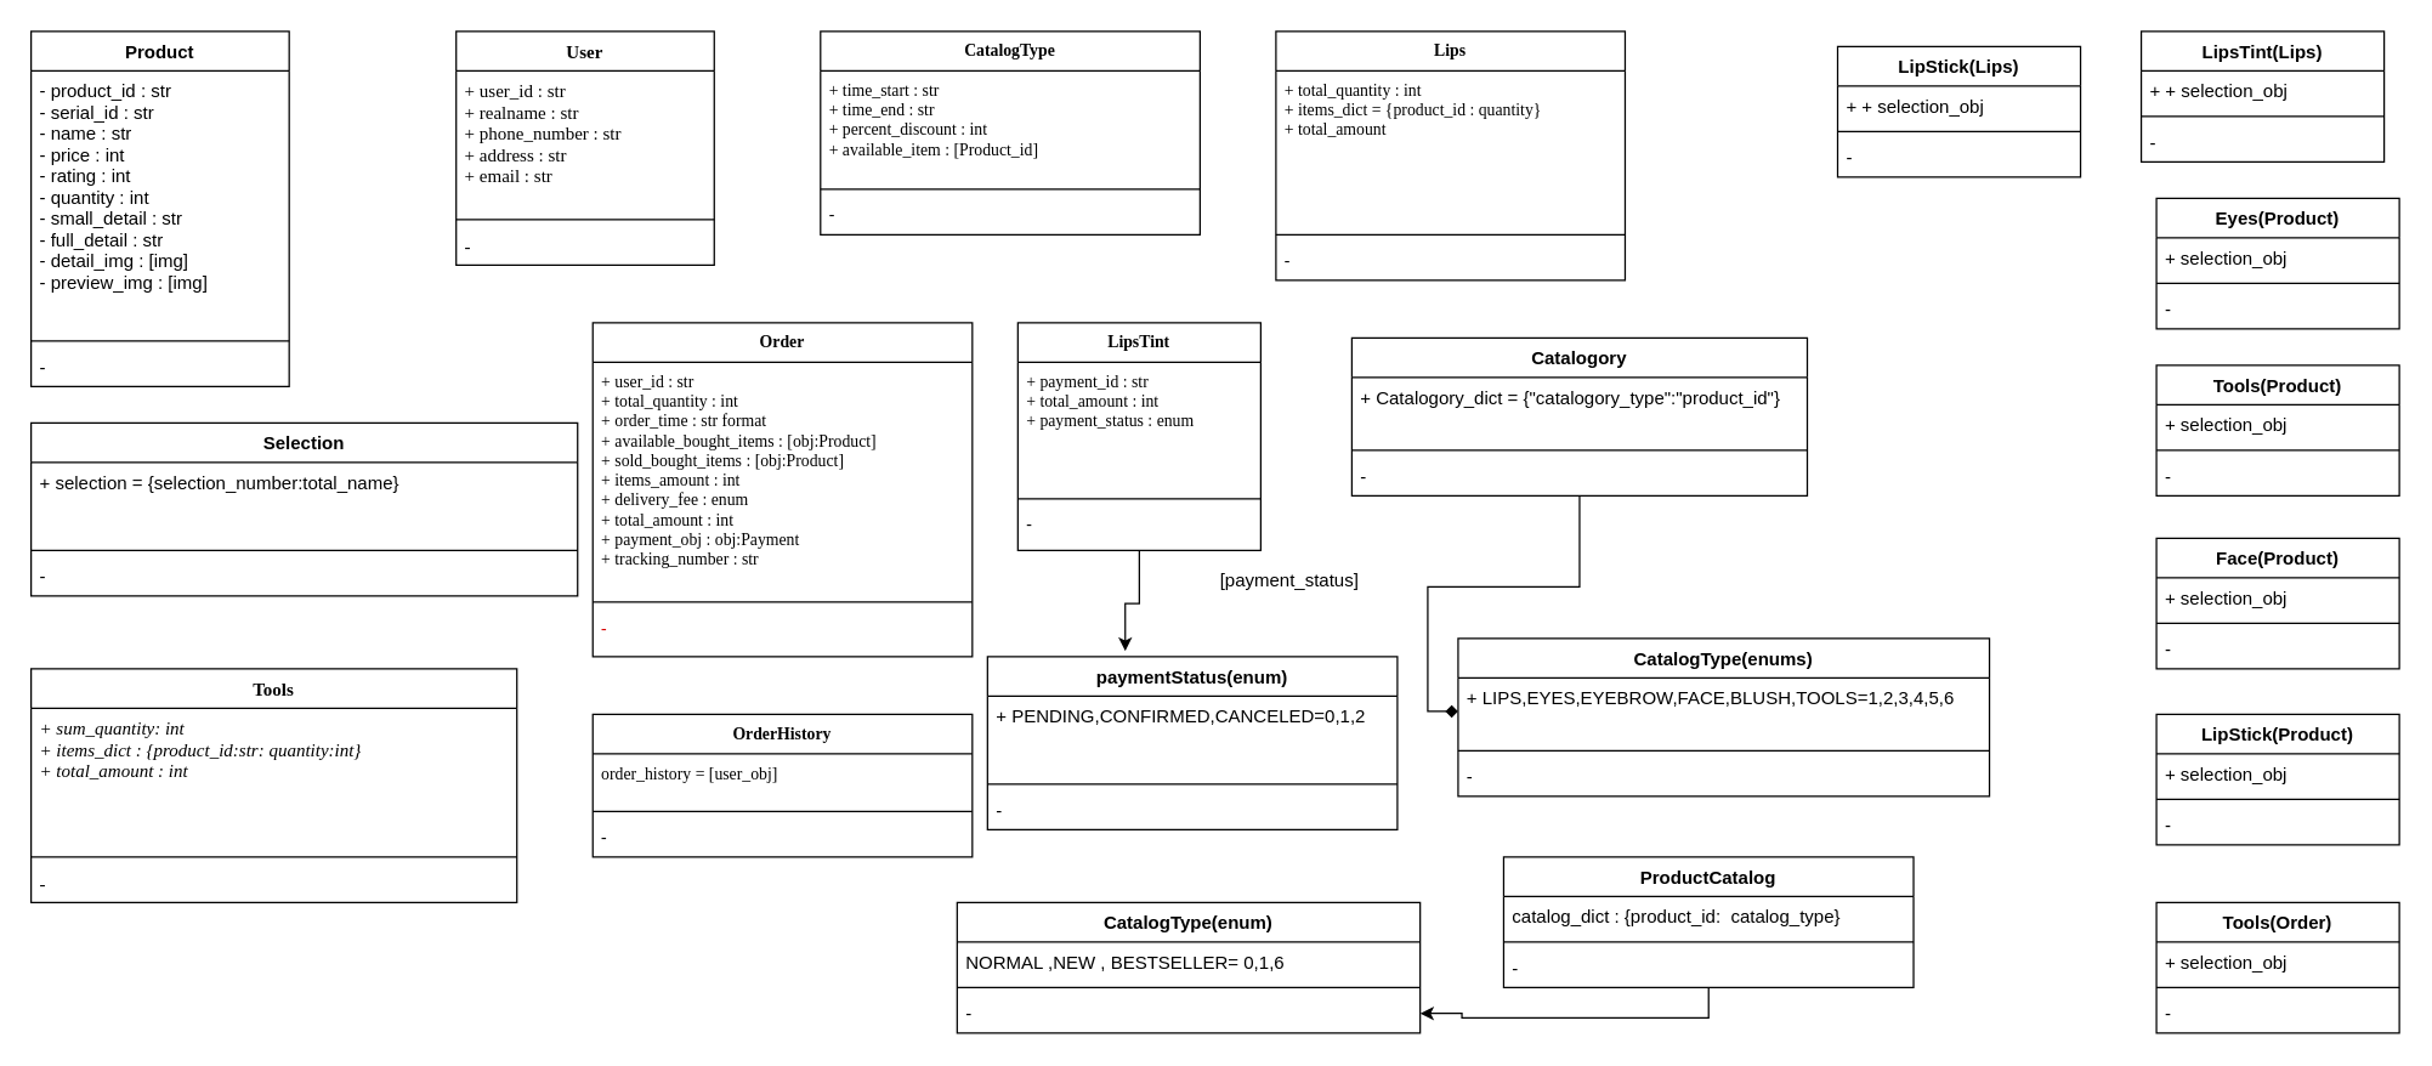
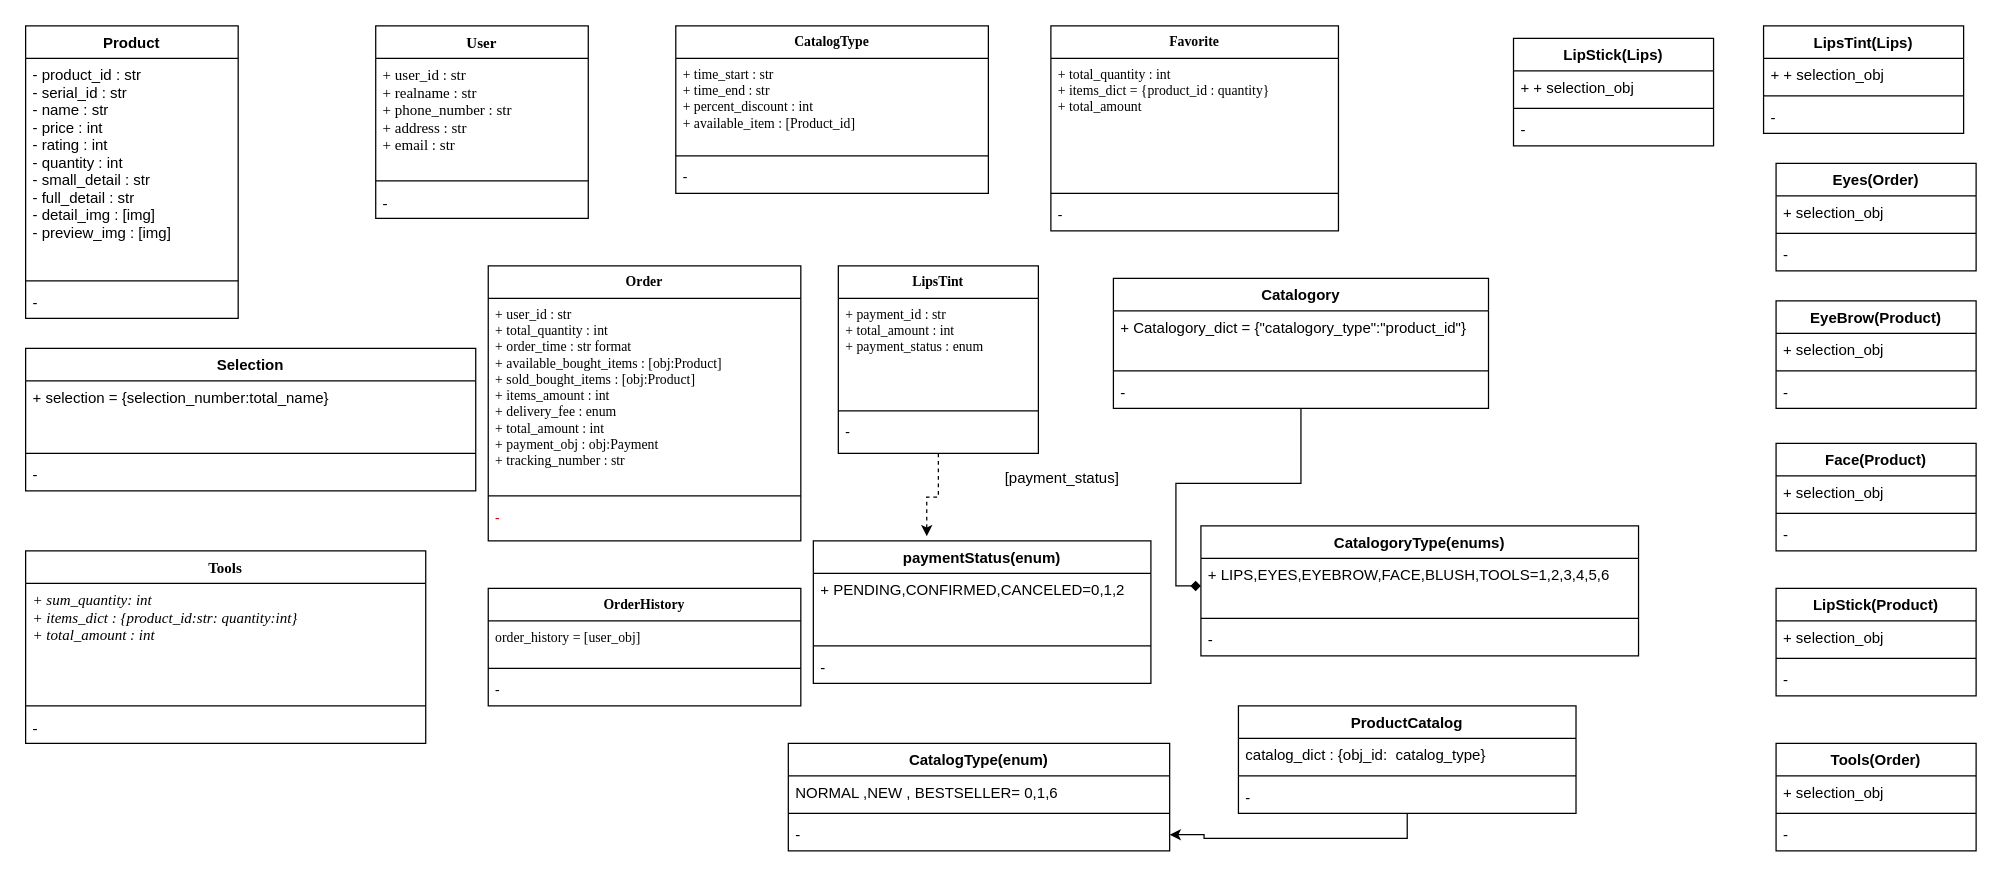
- <mxCell id="32" value="Lips" style="swimlane;fontStyle=1;align=center;verticalAlign=top;childLayout=stackLayout;horizontal=1;startSize=26;horizontalStack=0;resizeParent=1;resizeParentMax=0;resizeLast=0;collapsible=1;marginBottom=0;fontFamily=Verdana;fontSize=11;fontColor=#000000;" parent="1" vertex="1"><mxGeometry x="840" y="20" width="230" height="164" as="geometry" /></mxCell>
+ <mxCell id="32" value="Favorite" style="swimlane;fontStyle=1;align=center;verticalAlign=top;childLayout=stackLayout;horizontal=1;startSize=26;horizontalStack=0;resizeParent=1;resizeParentMax=0;resizeLast=0;collapsible=1;marginBottom=0;fontFamily=Verdana;fontSize=11;fontColor=#000000;" parent="1" vertex="1"><mxGeometry x="840" y="20" width="230" height="164" as="geometry" /></mxCell>
- <mxCell id="54" value="Eyes(Product)" style="swimlane;fontStyle=1;align=center;verticalAlign=top;childLayout=stackLayout;horizontal=1;startSize=26;horizontalStack=0;resizeParent=1;resizeParentMax=0;resizeLast=0;collapsible=1;marginBottom=0;" vertex="1" parent="1"><mxGeometry x="1420" y="130" width="160" height="86" as="geometry" /></mxCell>
+ <mxCell id="54" value="Eyes(Order)" style="swimlane;fontStyle=1;align=center;verticalAlign=top;childLayout=stackLayout;horizontal=1;startSize=26;horizontalStack=0;resizeParent=1;resizeParentMax=0;resizeLast=0;collapsible=1;marginBottom=0;" vertex="1" parent="1"><mxGeometry x="1420" y="130" width="160" height="86" as="geometry" /></mxCell>
- <mxCell id="58" value="Tools(Product)" style="swimlane;fontStyle=1;align=center;verticalAlign=top;childLayout=stackLayout;horizontal=1;startSize=26;horizontalStack=0;resizeParent=1;resizeParentMax=0;resizeLast=0;collapsible=1;marginBottom=0;" vertex="1" parent="1"><mxGeometry x="1420" y="240" width="160" height="86" as="geometry" /></mxCell>
+ <mxCell id="58" value="EyeBrow(Product)" style="swimlane;fontStyle=1;align=center;verticalAlign=top;childLayout=stackLayout;horizontal=1;startSize=26;horizontalStack=0;resizeParent=1;resizeParentMax=0;resizeLast=0;collapsible=1;marginBottom=0;" vertex="1" parent="1"><mxGeometry x="1420" y="240" width="160" height="86" as="geometry" /></mxCell>
- <mxCell id="19" style="edgeStyle=orthogonalEdgeStyle;rounded=0;orthogonalLoop=1;jettySize=auto;html=1;entryX=0.336;entryY=-0.033;entryDx=0;entryDy=0;entryPerimeter=0;" edge="1" parent="1" source="20" target="49"><mxGeometry relative="1" as="geometry" /></mxCell>
+ <mxCell id="19" style="edgeStyle=orthogonalEdgeStyle;rounded=0;orthogonalLoop=1;jettySize=auto;html=1;entryX=0.336;entryY=-0.033;entryDx=0;entryDy=0;entryPerimeter=0;dashed=1;" edge="1" parent="1" source="20" target="49"><mxGeometry relative="1" as="geometry" /></mxCell>
- <mxCell id="41" value="CatalogType(enums)" style="swimlane;fontStyle=1;align=center;verticalAlign=top;childLayout=stackLayout;horizontal=1;startSize=26;horizontalStack=0;resizeParent=1;resizeParentMax=0;resizeLast=0;collapsible=1;marginBottom=0;" vertex="1" parent="1"><mxGeometry x="960" y="420" width="350" height="104" as="geometry" /></mxCell>
+ <mxCell id="41" value="CatalogoryType(enums)" style="swimlane;fontStyle=1;align=center;verticalAlign=top;childLayout=stackLayout;horizontal=1;startSize=26;horizontalStack=0;resizeParent=1;resizeParentMax=0;resizeLast=0;collapsible=1;marginBottom=0;" vertex="1" parent="1"><mxGeometry x="960" y="420" width="350" height="104" as="geometry" /></mxCell>
- <mxCell id="76" value="catalog_dict : {product_id:  catalog_type}" style="text;strokeColor=none;fillColor=none;align=left;verticalAlign=top;spacingLeft=4;spacingRight=4;overflow=hidden;rotatable=0;points=[[0,0.5],[1,0.5]];portConstraint=eastwest;" vertex="1" parent="75"><mxGeometry y="26" width="270" height="26" as="geometry" /></mxCell>
+ <mxCell id="76" value="catalog_dict : {obj_id:  catalog_type}" style="text;strokeColor=none;fillColor=none;align=left;verticalAlign=top;spacingLeft=4;spacingRight=4;overflow=hidden;rotatable=0;points=[[0,0.5],[1,0.5]];portConstraint=eastwest;" vertex="1" parent="75"><mxGeometry y="26" width="270" height="26" as="geometry" /></mxCell>
